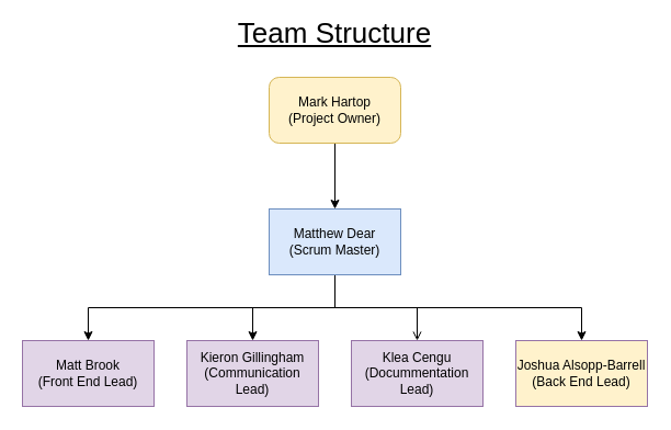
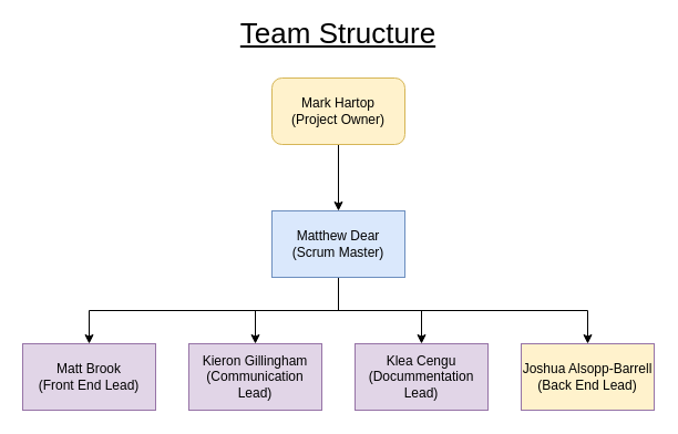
- <mxCell id="5" style="edgeStyle=orthogonalEdgeStyle;rounded=0;orthogonalLoop=1;jettySize=auto;html=1;exitX=0.5;exitY=1;exitDx=0;exitDy=0;entryX=0.5;entryY=0;entryDx=0;entryDy=0;endArrow=open;" parent="1" source="8" target="11" edge="1"><mxGeometry relative="1" as="geometry" /></mxCell>
+ <mxCell id="5" style="edgeStyle=orthogonalEdgeStyle;rounded=0;orthogonalLoop=1;jettySize=auto;html=1;exitX=0.5;exitY=1;exitDx=0;exitDy=0;entryX=0.5;entryY=0;entryDx=0;entryDy=0;" parent="1" source="8" target="11" edge="1"><mxGeometry relative="1" as="geometry" /></mxCell>
